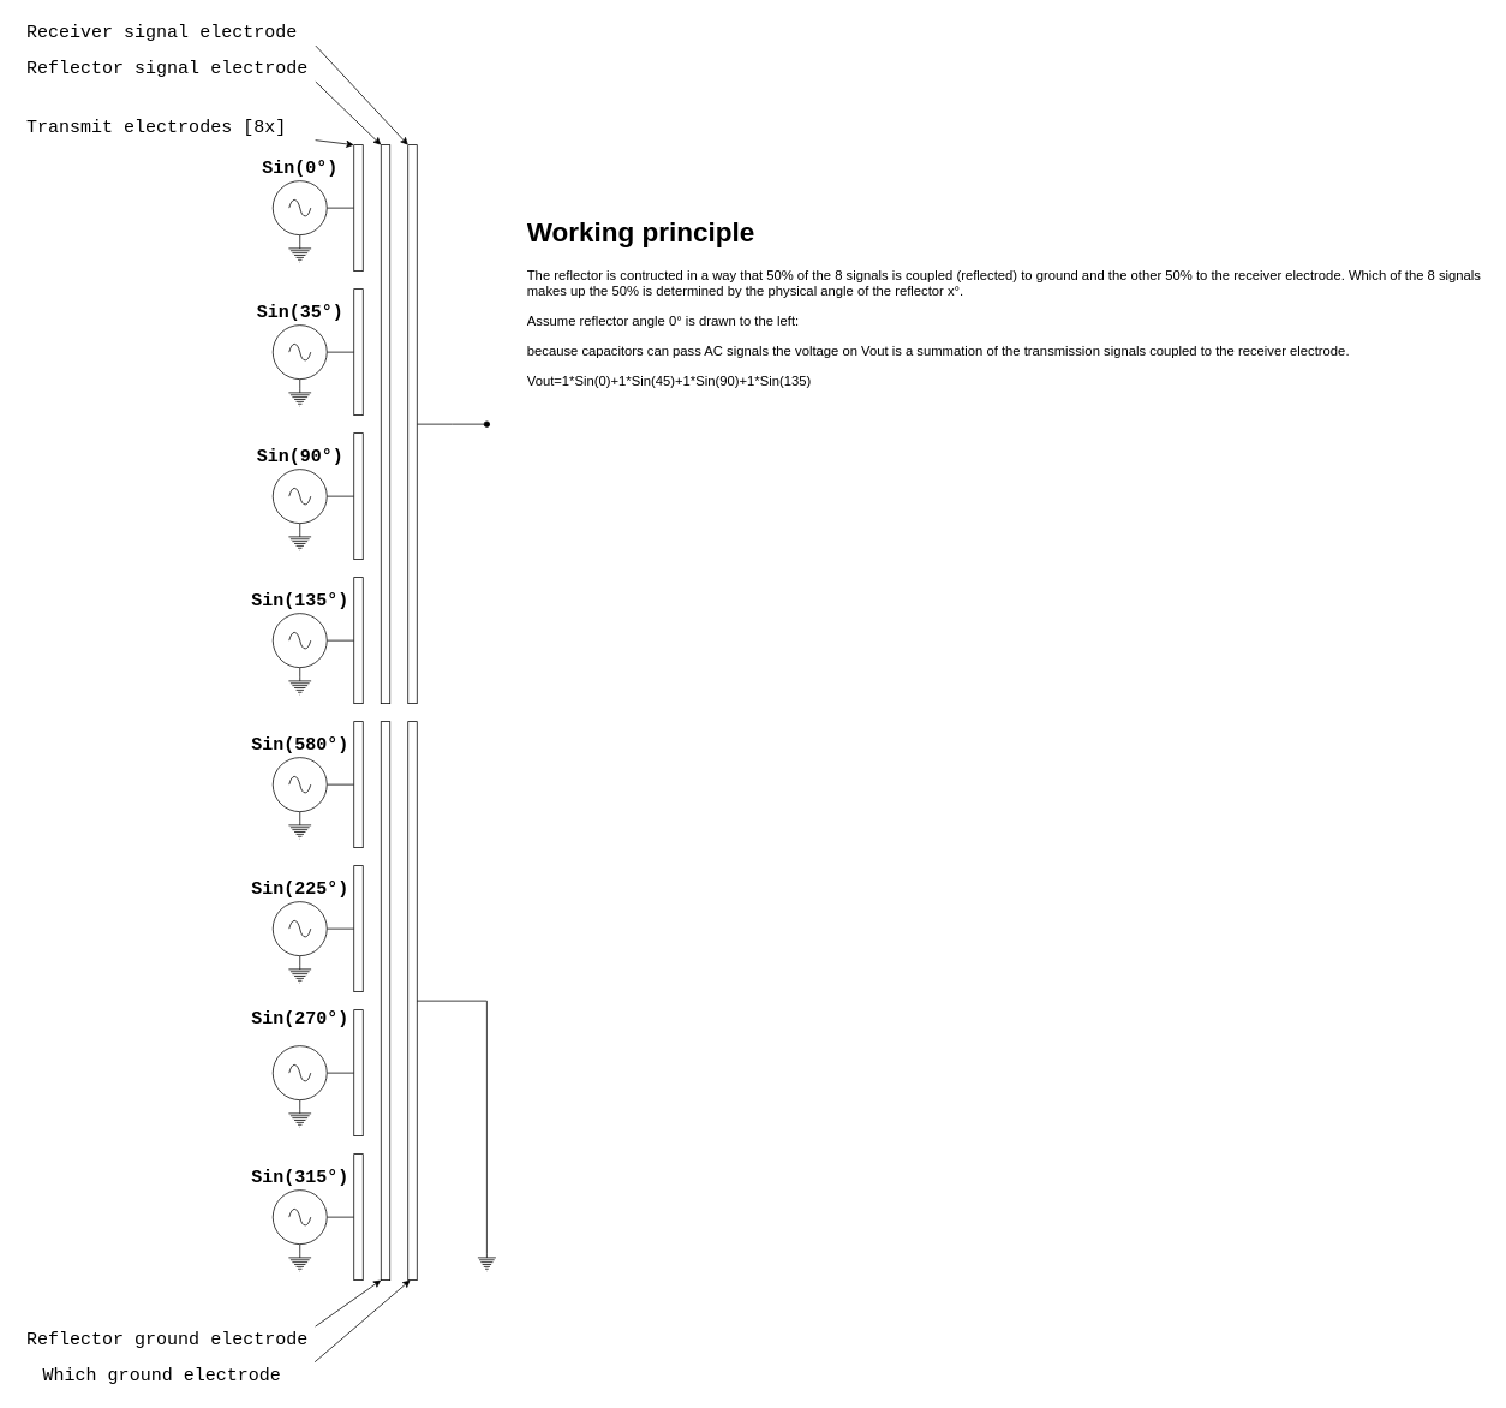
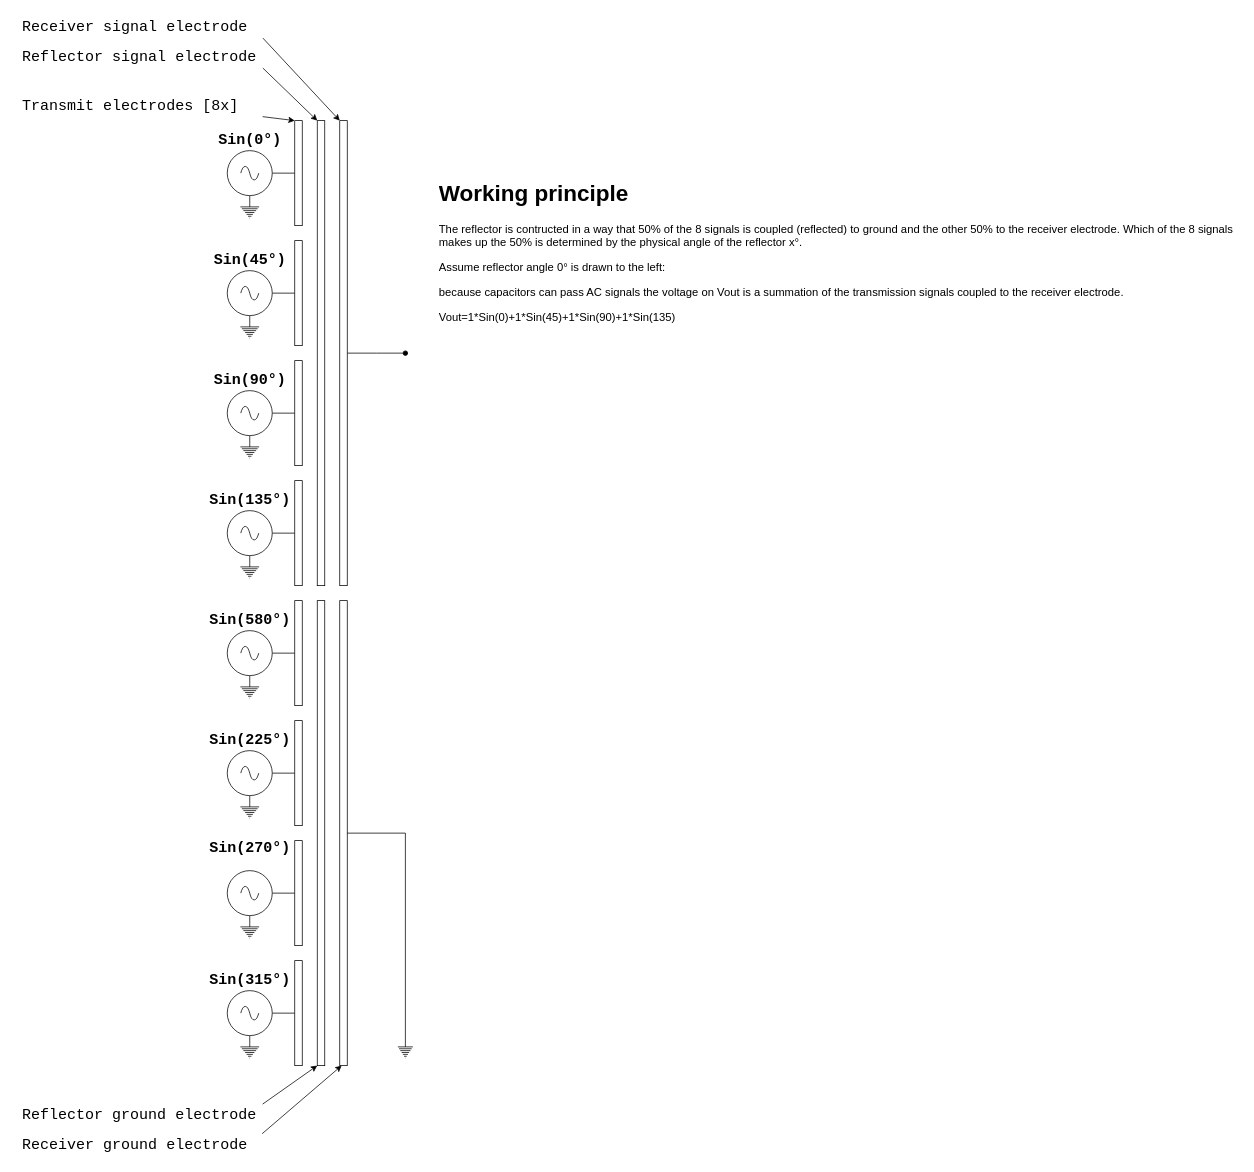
- <mxCell id="12" value="Sin(35°)" style="text;html=1;strokeColor=none;fillColor=none;align=center;verticalAlign=middle;whiteSpace=wrap;rounded=0;fontFamily=Courier New;fontStyle=1;fontSize=20;" parent="1" vertex="1"><mxGeometry x="302.5" y="330" width="60" height="30" as="geometry" /></mxCell>
+ <mxCell id="12" value="Sin(45°)" style="text;html=1;strokeColor=none;fillColor=none;align=center;verticalAlign=middle;whiteSpace=wrap;rounded=0;fontFamily=Courier New;fontStyle=1;fontSize=20;" parent="1" vertex="1"><mxGeometry x="302.5" y="330" width="60" height="30" as="geometry" /></mxCell>
- <mxCell id="63" value="Which ground electrode&amp;nbsp;" style="text;html=1;align=center;verticalAlign=middle;resizable=0;points=[];autosize=1;fontSize=20;fontFamily=Courier New;" parent="1" vertex="1"><mxGeometry x="20" y="1510" width="330" height="30" as="geometry" /></mxCell>
+ <mxCell id="63" value="Receiver ground electrode&amp;nbsp;" style="text;html=1;align=center;verticalAlign=middle;resizable=0;points=[];autosize=1;fontSize=20;fontFamily=Courier New;" parent="1" vertex="1"><mxGeometry x="20" y="1510" width="330" height="30" as="geometry" /></mxCell>
